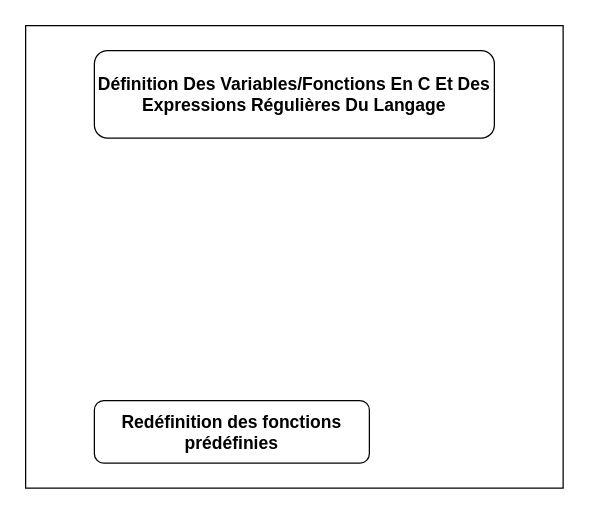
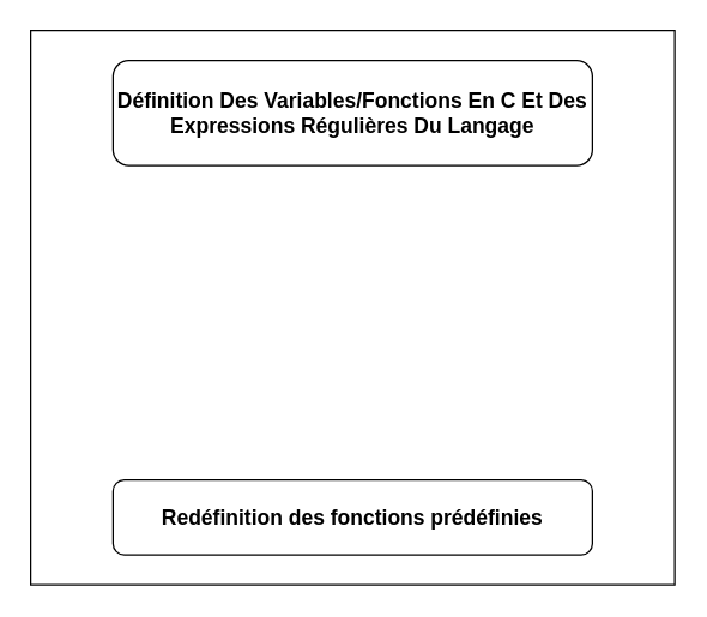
- <mxCell id="4" value="&lt;b&gt;&lt;font style=&quot;font-size: 14px;&quot;&gt;Redéfinition des fonctions prédéfinies&lt;/font&gt;&lt;/b&gt;" style="rounded=1;whiteSpace=wrap;html=1;fillColor=none;" parent="1" vertex="1"><mxGeometry x="75" y="320" width="220" height="50" as="geometry" /></mxCell>
+ <mxCell id="4" value="&lt;b&gt;&lt;font style=&quot;font-size: 14px;&quot;&gt;Redéfinition des fonctions prédéfinies&lt;/font&gt;&lt;/b&gt;" style="rounded=1;whiteSpace=wrap;html=1;fillColor=none;" parent="1" vertex="1"><mxGeometry x="75" y="320" width="320" height="50" as="geometry" /></mxCell>
